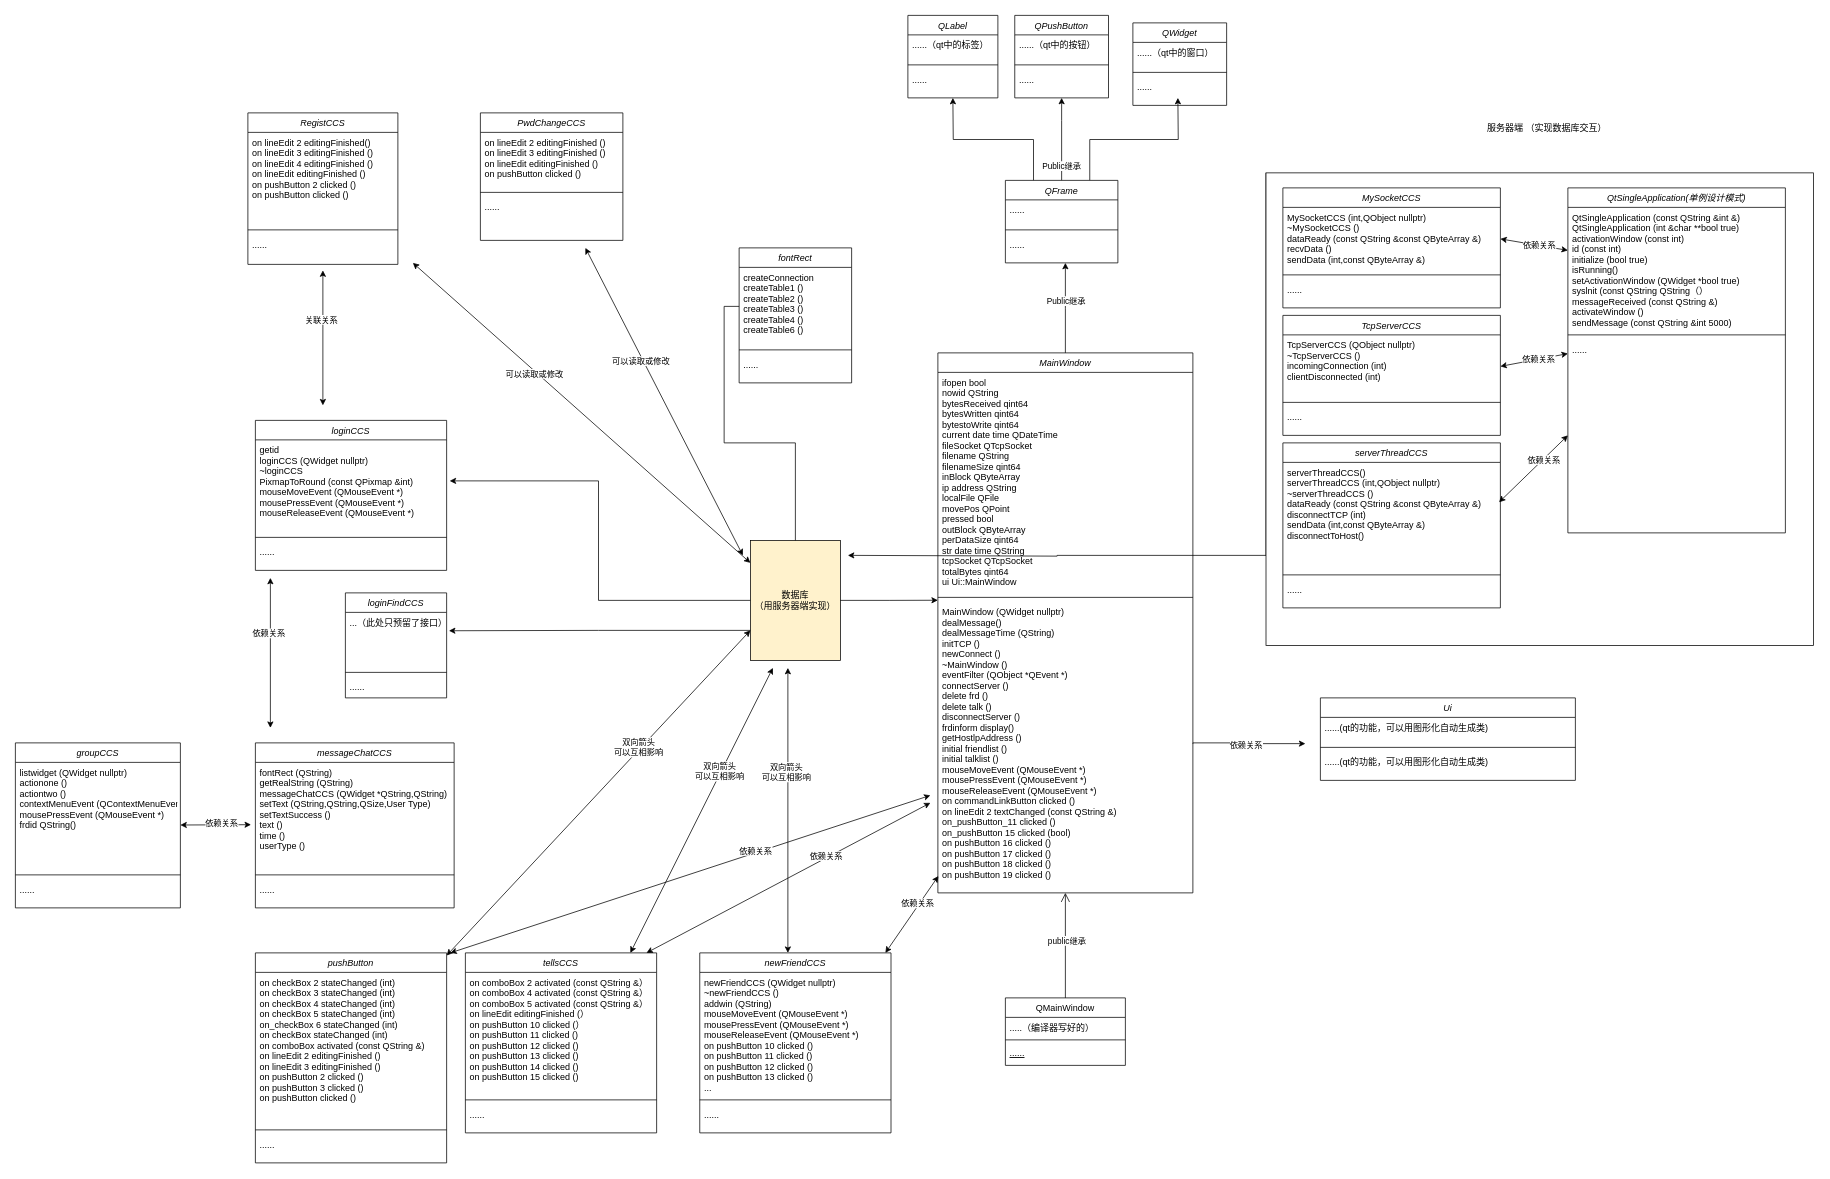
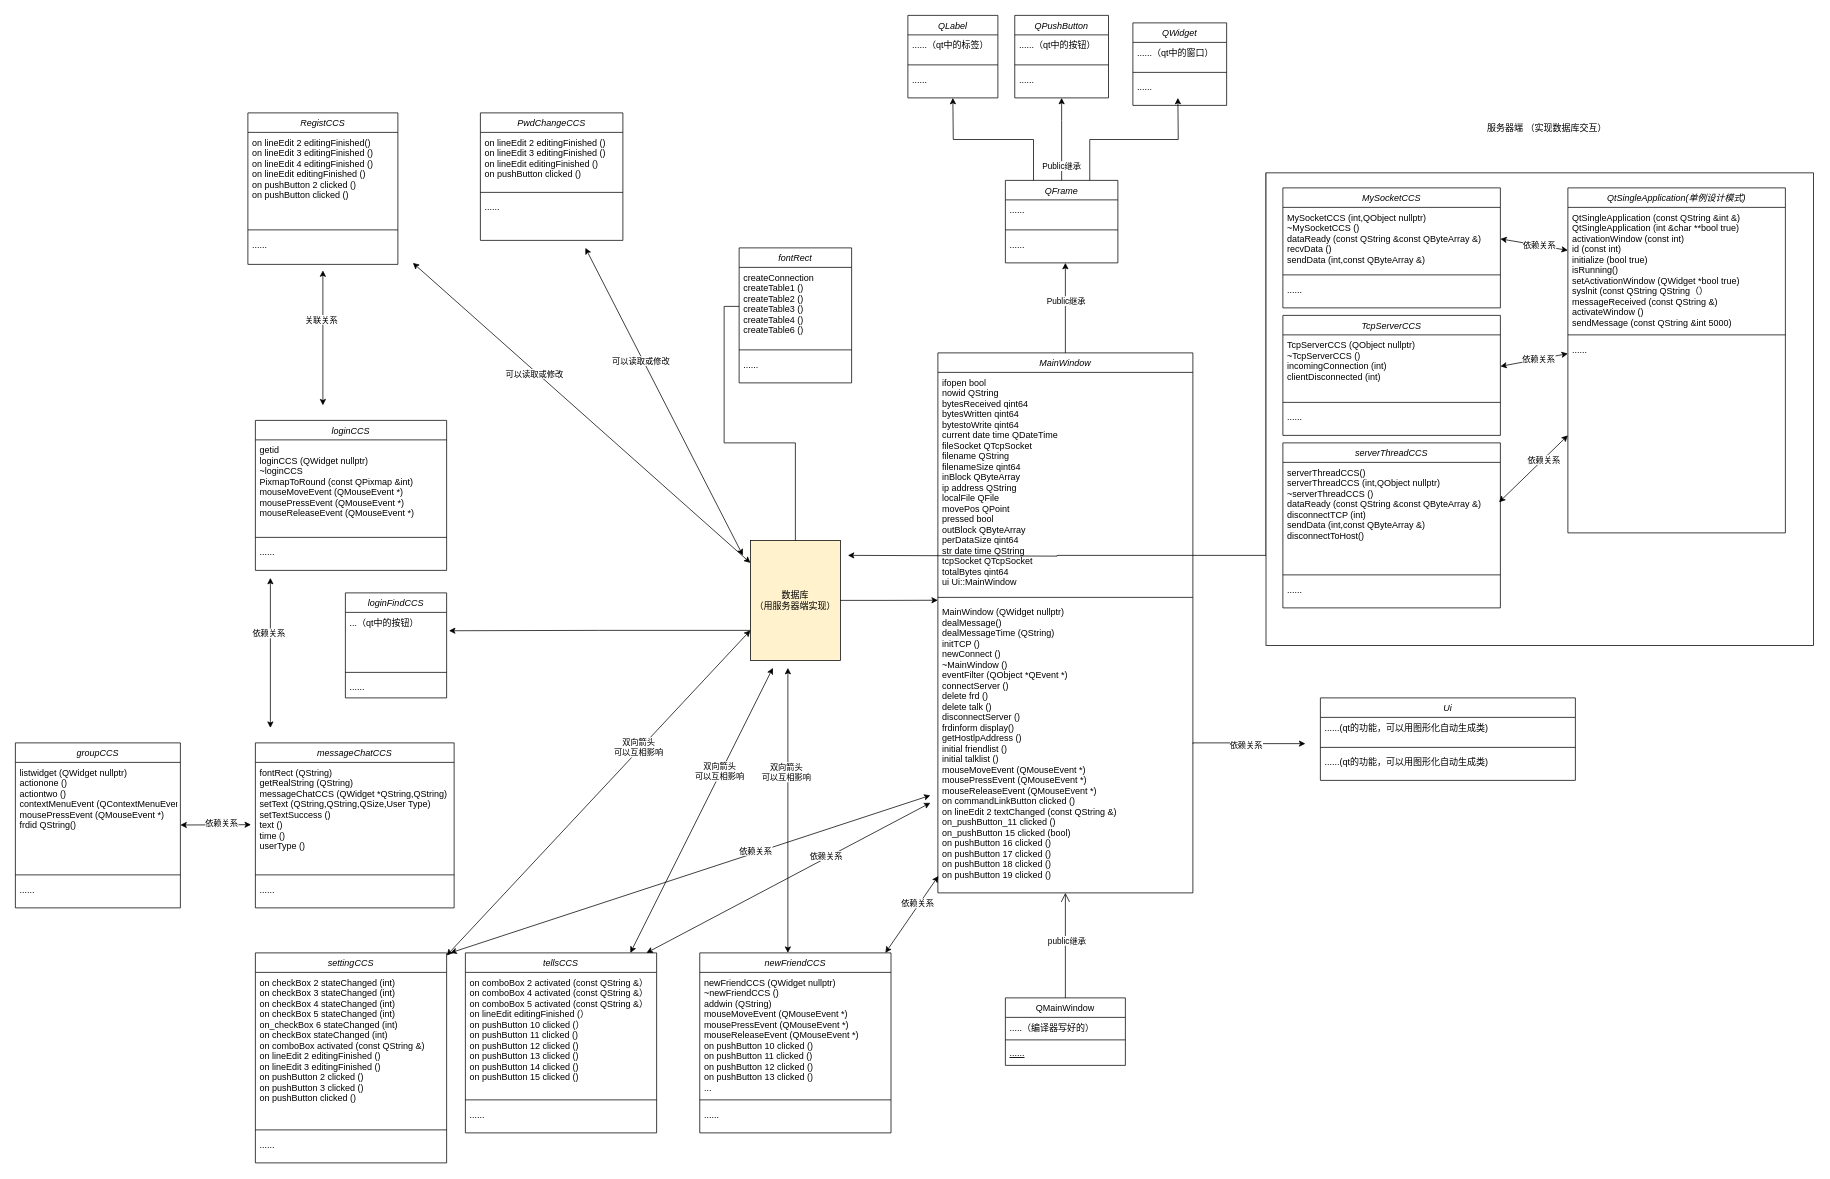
- <mxCell id="48" style="edgeStyle=orthogonalEdgeStyle;rounded=0;orthogonalLoop=1;jettySize=auto;html=1;exitX=0;exitY=0.5;exitDx=0;exitDy=0;entryX=1.016;entryY=0.441;entryDx=0;entryDy=0;entryPerimeter=0;" parent="1" source="42" target="44" edge="1"><mxGeometry relative="1" as="geometry" /></mxCell>
- <mxCell id="50" value="...（此处只预留了接口）&#10;" style="text;align=left;verticalAlign=top;spacingLeft=4;spacingRight=4;overflow=hidden;rotatable=0;points=[[0,0.5],[1,0.5]];portConstraint=eastwest;" parent="49" vertex="1"><mxGeometry y="26" width="135" height="74" as="geometry" /></mxCell>
+ <mxCell id="50" value="...（qt中的按钮）&#10;" style="text;align=left;verticalAlign=top;spacingLeft=4;spacingRight=4;overflow=hidden;rotatable=0;points=[[0,0.5],[1,0.5]];portConstraint=eastwest;" parent="49" vertex="1"><mxGeometry y="26" width="135" height="74" as="geometry" /></mxCell>
- <mxCell id="95" value="pushButton&#10;" style="swimlane;fontStyle=2;align=center;verticalAlign=top;childLayout=stackLayout;horizontal=1;startSize=26;horizontalStack=0;resizeParent=1;resizeLast=0;collapsible=1;marginBottom=0;rounded=0;shadow=0;strokeWidth=1;" parent="1" vertex="1"><mxGeometry x="340" y="1270" width="255" height="280" as="geometry"><mxRectangle x="40" y="-610" width="160" height="26" as="alternateBounds" /></mxGeometry></mxCell>
+ <mxCell id="95" value="settingCCS&#10;" style="swimlane;fontStyle=2;align=center;verticalAlign=top;childLayout=stackLayout;horizontal=1;startSize=26;horizontalStack=0;resizeParent=1;resizeLast=0;collapsible=1;marginBottom=0;rounded=0;shadow=0;strokeWidth=1;" parent="1" vertex="1"><mxGeometry x="340" y="1270" width="255" height="280" as="geometry"><mxRectangle x="40" y="-610" width="160" height="26" as="alternateBounds" /></mxGeometry></mxCell>
